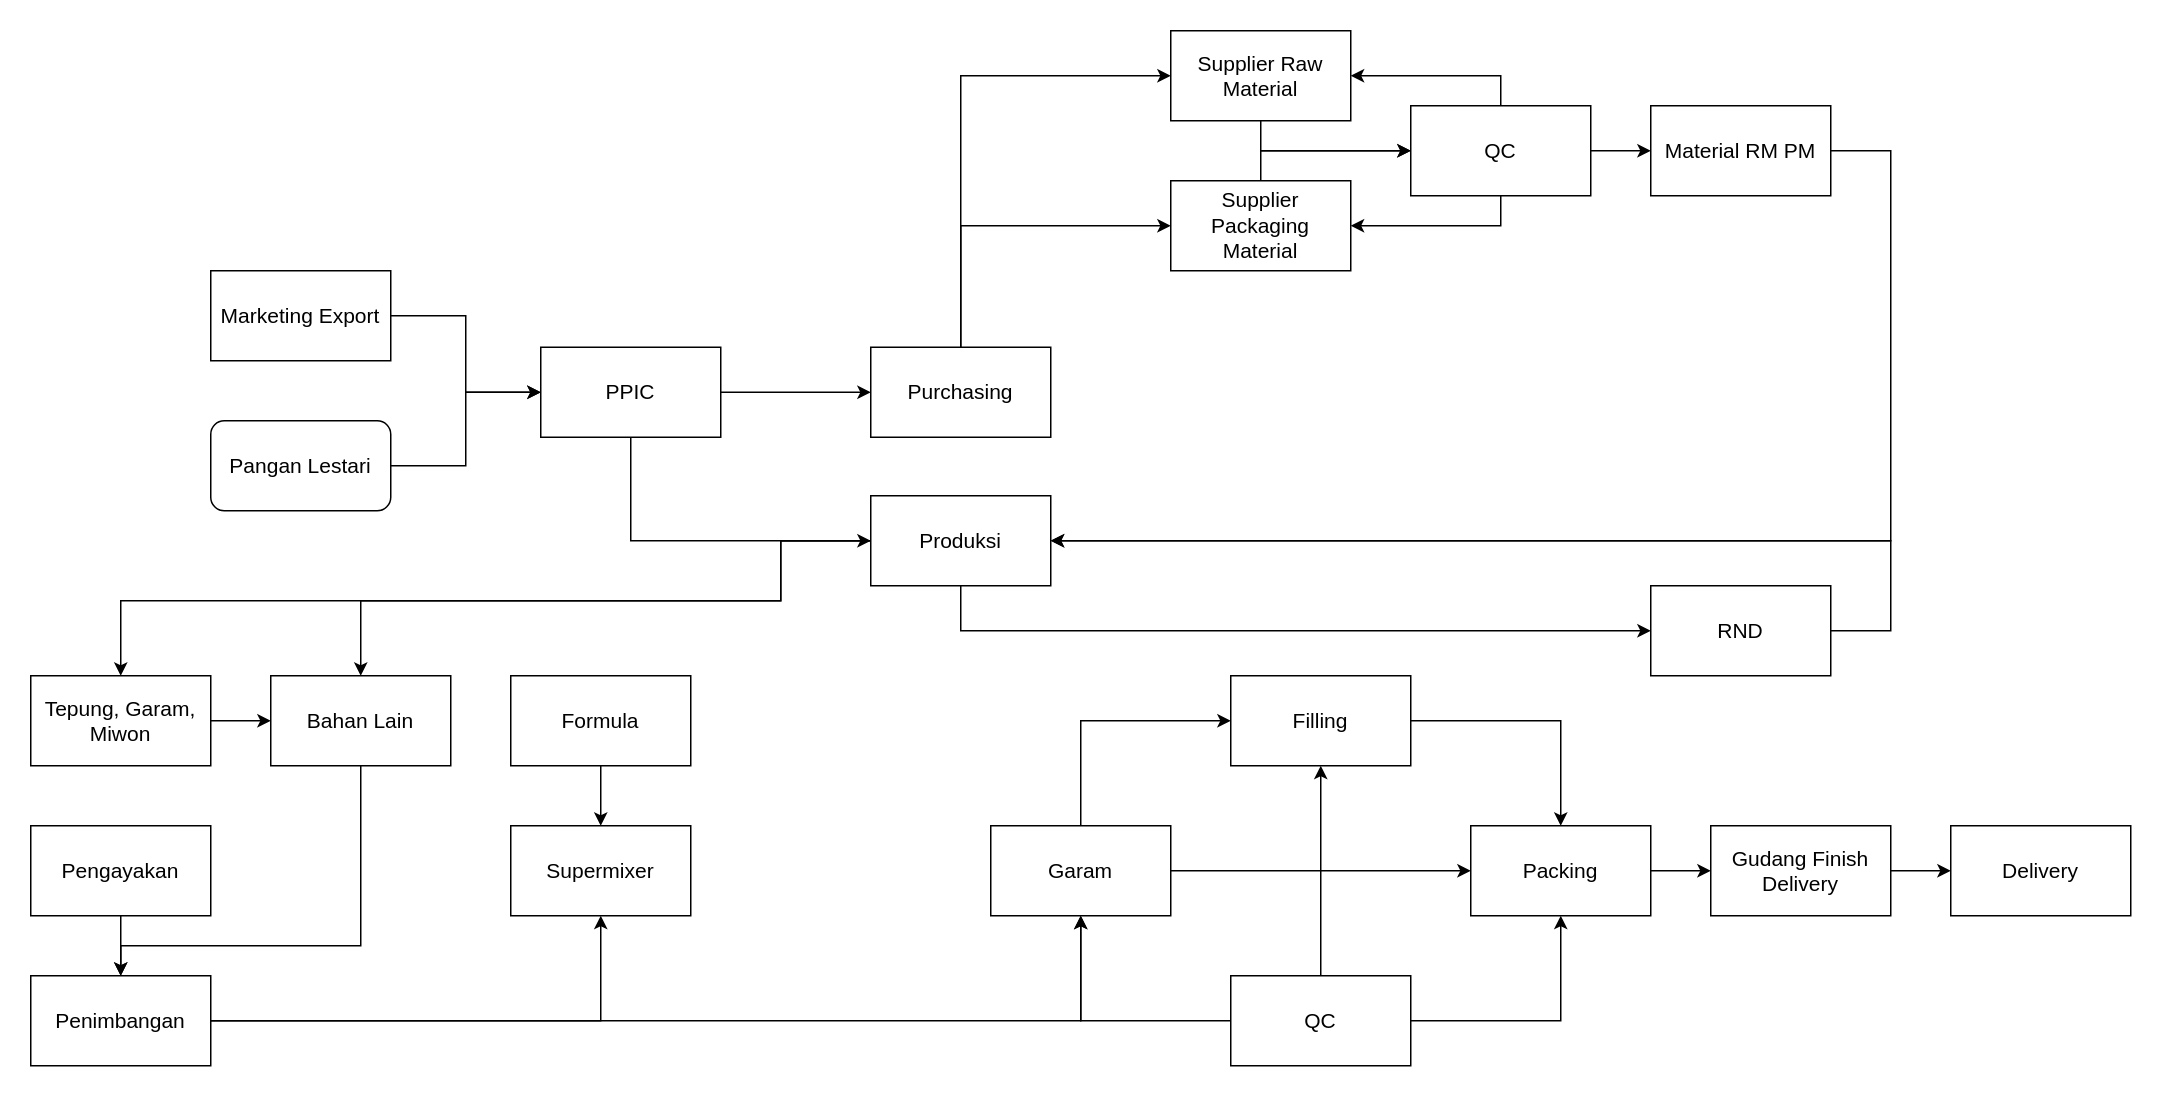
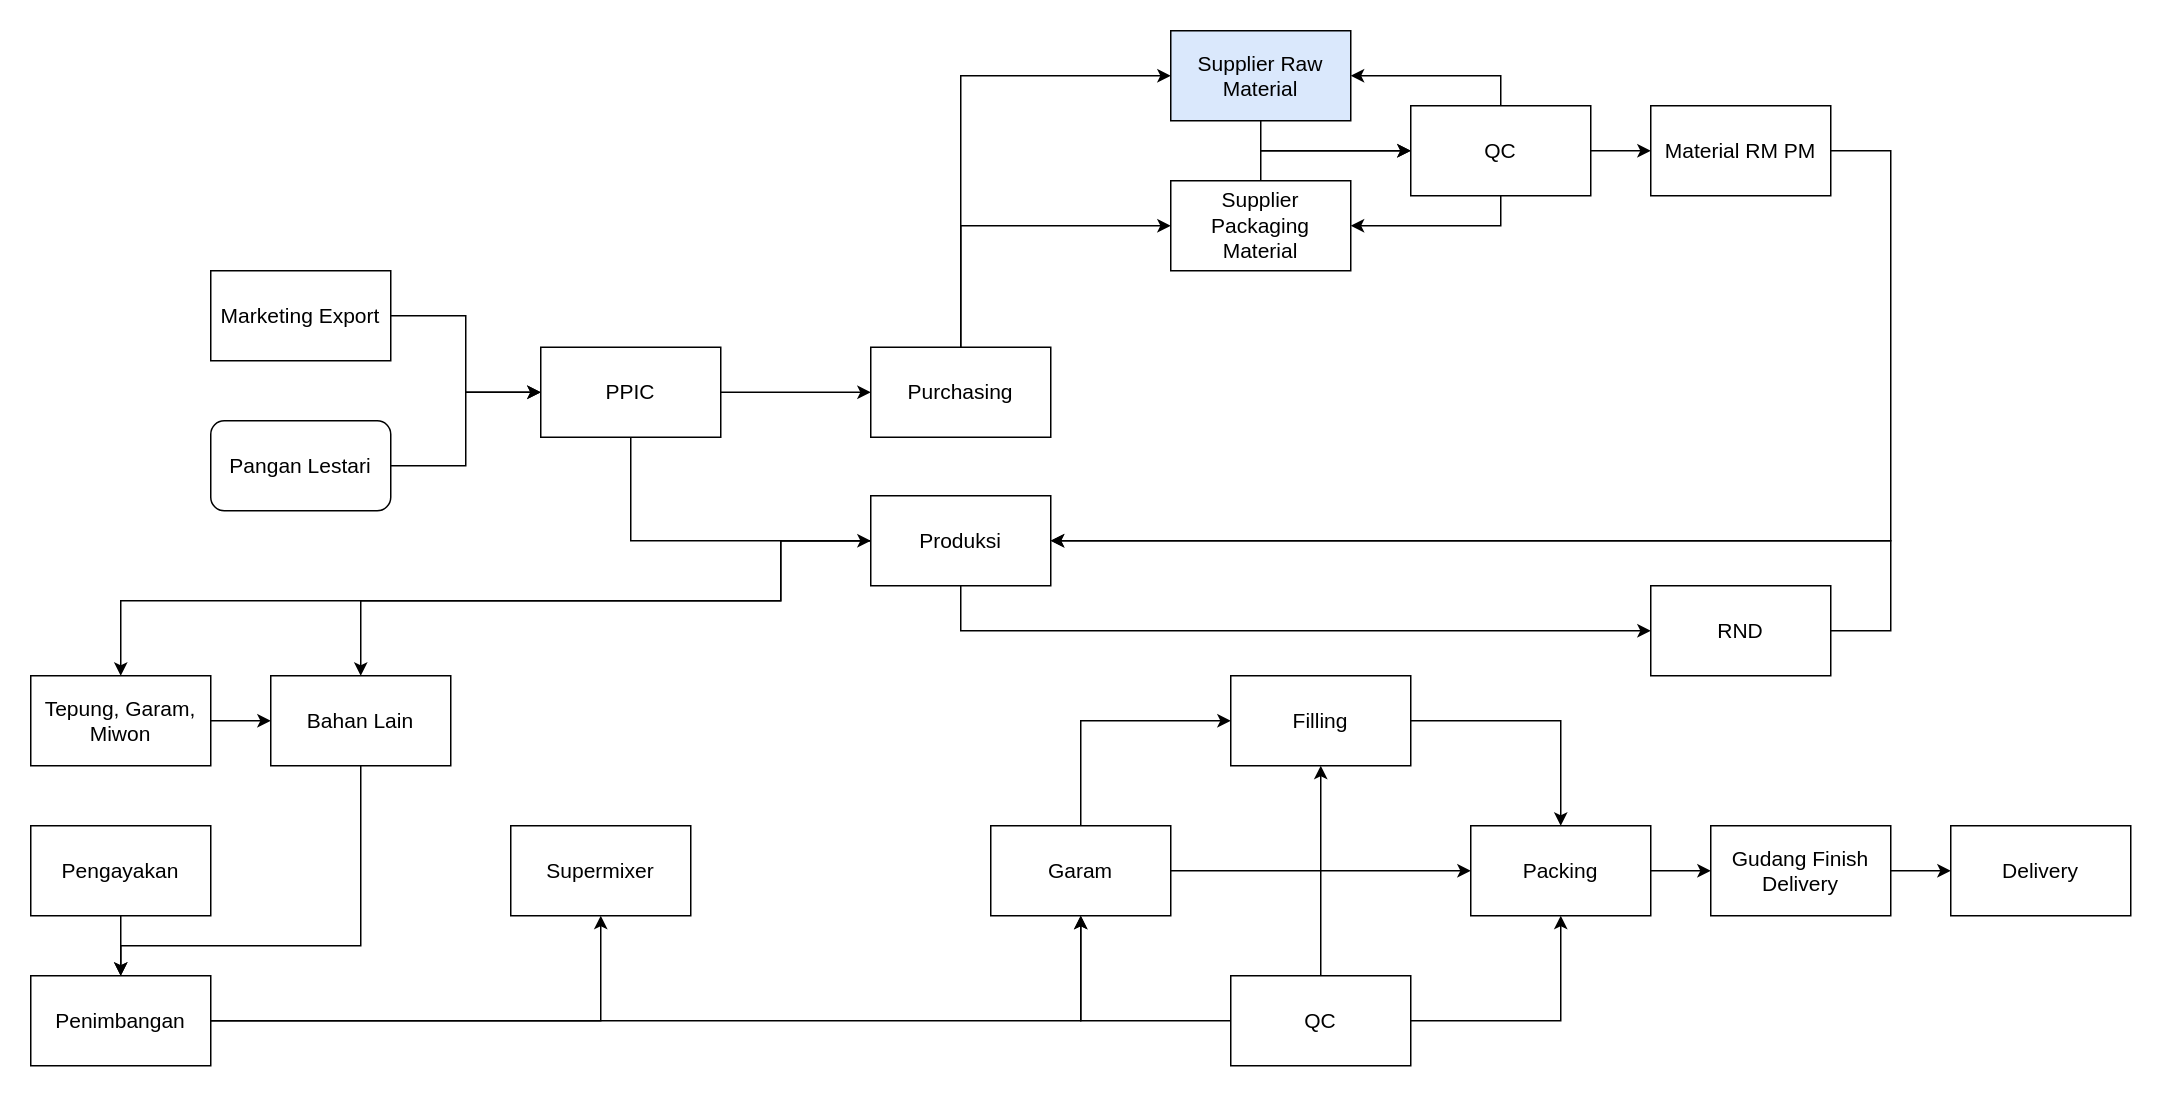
- <mxCell id="13" value="Supplier Raw Material" style="whiteSpace=wrap;strokeWidth=1;fontSize=14;" parent="1" vertex="1"><mxGeometry x="780" y="20" width="120" height="60" as="geometry" /></mxCell>
+ <mxCell id="13" value="Supplier Raw Material" style="whiteSpace=wrap;strokeWidth=1;fontSize=14;fillColor=#dae8fc;" parent="1" vertex="1"><mxGeometry x="780" y="20" width="120" height="60" as="geometry" /></mxCell>
- <mxCell id="33" value="Formula" style="whiteSpace=wrap;strokeWidth=1;fontSize=14;" parent="1" vertex="1"><mxGeometry x="340" y="450" width="120" height="60" as="geometry" /></mxCell>
- <mxCell id="32" value="" style="edgeStyle=orthogonalEdgeStyle;rounded=0;orthogonalLoop=1;jettySize=auto;html=1;" edge="1" parent="1" source="33" target="39"><mxGeometry relative="1" as="geometry" /></mxCell>
